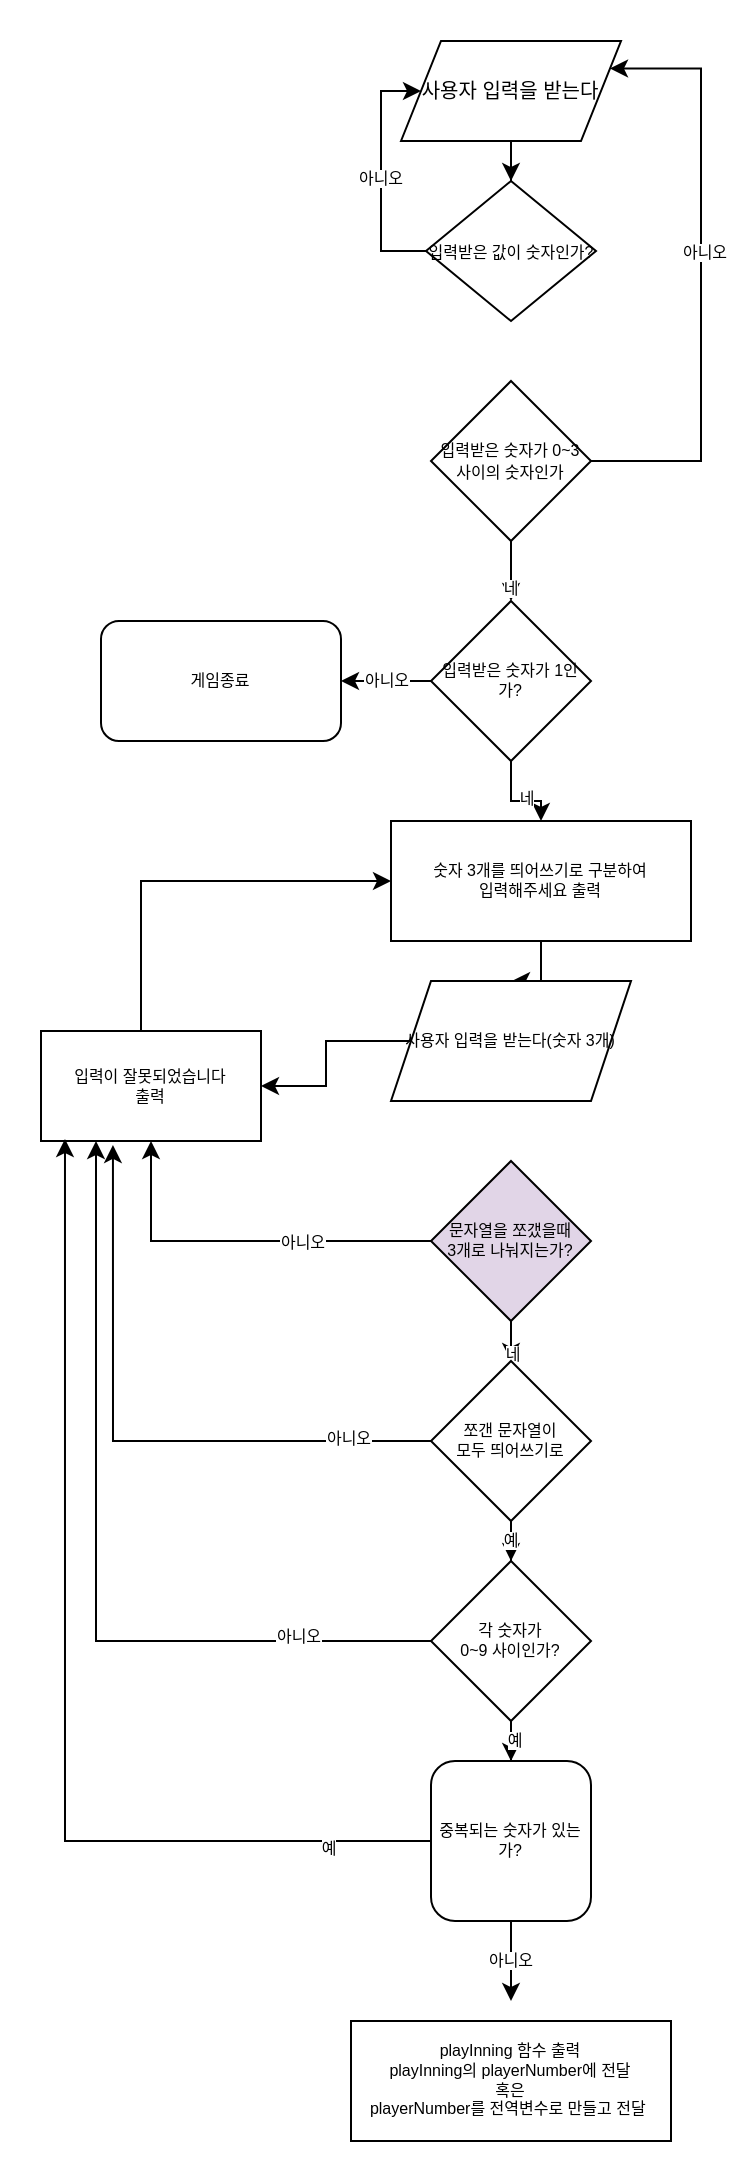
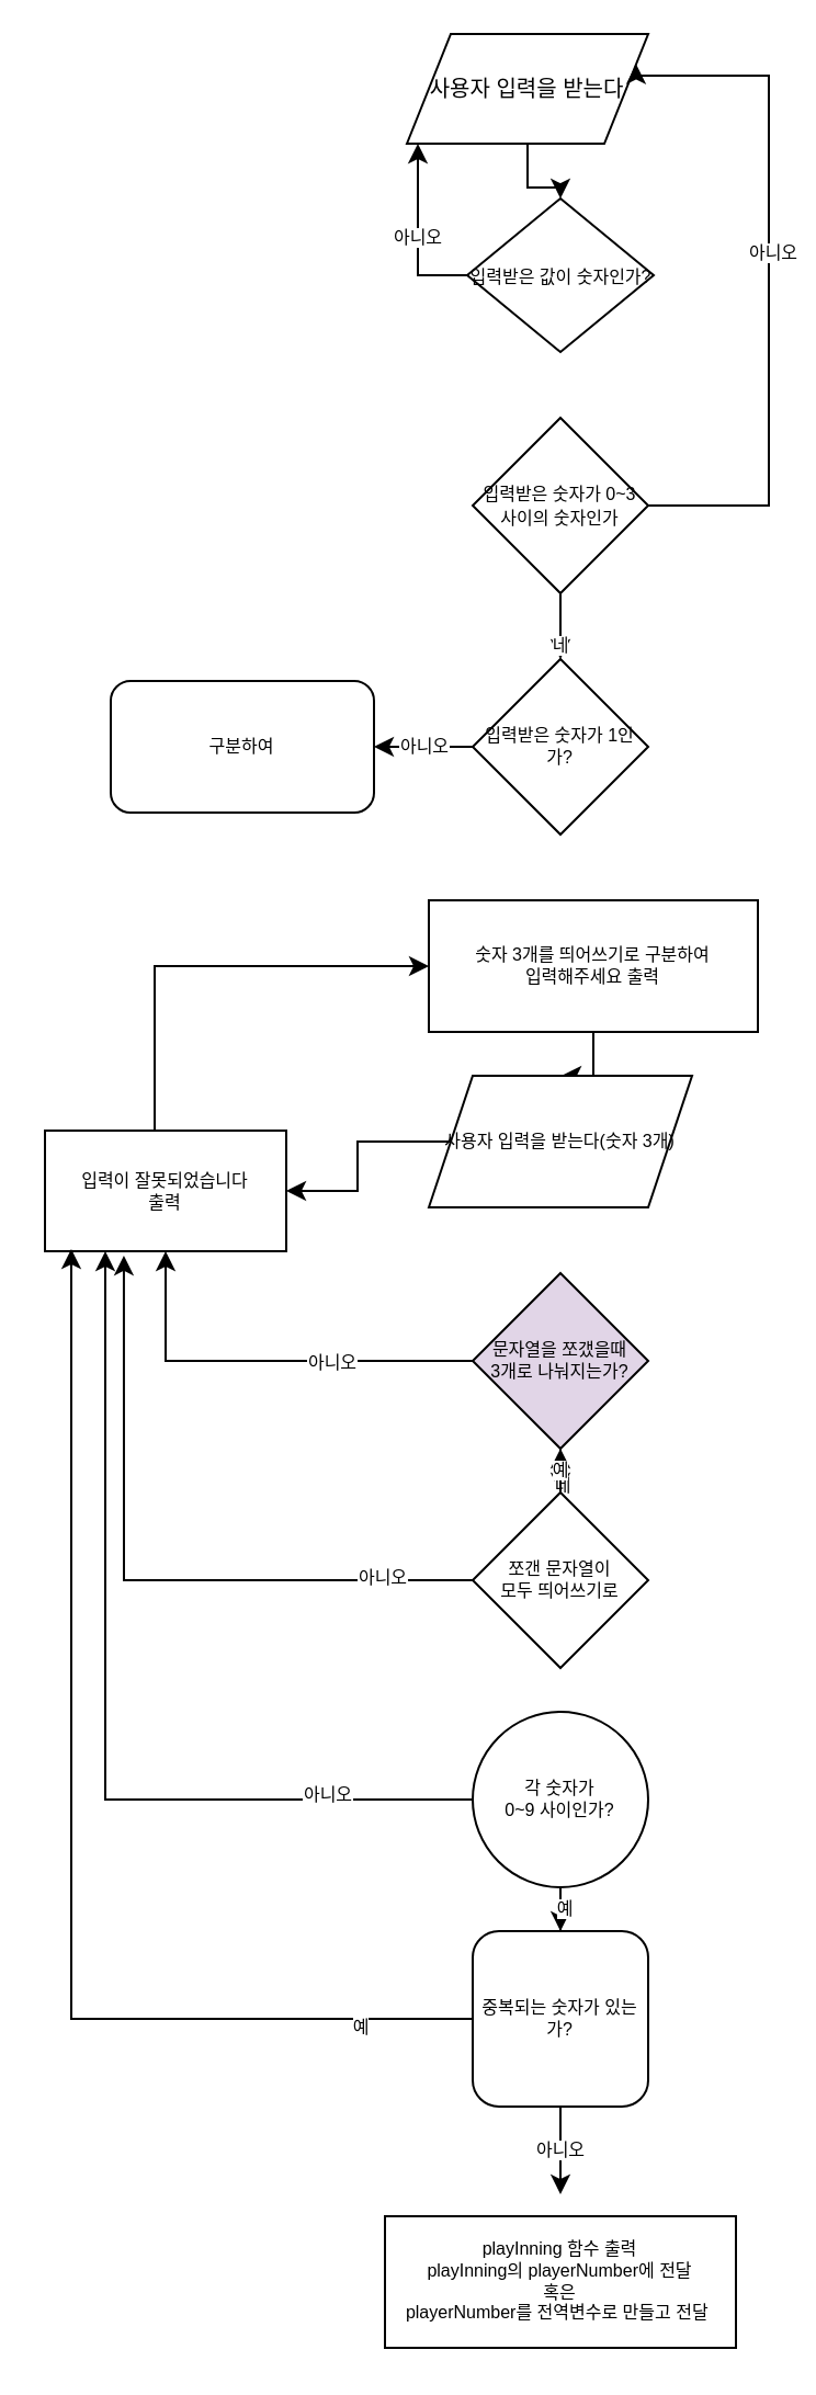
- <mxCell id="3" value="&lt;font style=&quot;font-size: 10px&quot;&gt;사용자 입력을 받는다&lt;/font&gt;" style="shape=parallelogram;perimeter=parallelogramPerimeter;whiteSpace=wrap;html=1;fixedSize=1;" vertex="1" parent="1"><mxGeometry x="200" y="20" width="110" height="50" as="geometry" /></mxCell>
+ <mxCell id="3" value="&lt;font style=&quot;font-size: 10px&quot;&gt;사용자 입력을 받는다&lt;/font&gt;" style="shape=parallelogram;perimeter=parallelogramPerimeter;whiteSpace=wrap;html=1;fixedSize=1;" vertex="1" parent="1"><mxGeometry x="185" y="15" width="110" height="50" as="geometry" /></mxCell>
- <mxCell id="18" value="게임종료" style="rounded=1;whiteSpace=wrap;html=1;fontSize=8;" vertex="1" parent="1"><mxGeometry x="50" y="310" width="120" height="60" as="geometry" /></mxCell>
+ <mxCell id="18" value="구분하여" style="rounded=1;whiteSpace=wrap;html=1;fontSize=8;" vertex="1" parent="1"><mxGeometry x="50" y="310" width="120" height="60" as="geometry" /></mxCell>
- <mxCell id="15" style="edgeStyle=orthogonalEdgeStyle;rounded=0;orthogonalLoop=1;jettySize=auto;html=1;fontSize=8;" edge="1" parent="1" source="17" target="13"><mxGeometry relative="1" as="geometry" /></mxCell>
- <mxCell id="16" value="네" style="edgeLabel;html=1;align=center;verticalAlign=middle;resizable=0;points=[];fontSize=8;" vertex="1" connectable="0" parent="15"><mxGeometry x="0.2" y="2" relative="1" as="geometry"><mxPoint as="offset" /></mxGeometry></mxCell>
- <mxCell id="30" value="예" style="edgeStyle=orthogonalEdgeStyle;rounded=0;orthogonalLoop=1;jettySize=auto;html=1;fontSize=8;" edge="1" parent="1" source="31" target="36"><mxGeometry relative="1" as="geometry"><mxPoint x="255" y="780" as="targetPoint" /></mxGeometry></mxCell>
+ <mxCell id="30" value="예" style="edgeStyle=orthogonalEdgeStyle;rounded=0;orthogonalLoop=1;jettySize=auto;html=1;fontSize=8;" edge="1" parent="1" source="31" target="25"><mxGeometry relative="1" as="geometry"><mxPoint x="255" y="780" as="targetPoint" /></mxGeometry></mxCell>
- <mxCell id="36" value="각 숫자가 &lt;br&gt;0~9 사이인가?" style="rhombus;whiteSpace=wrap;html=1;fontSize=8;" vertex="1" parent="1"><mxGeometry x="215" y="780" width="80" height="80" as="geometry" /></mxCell>
+ <mxCell id="36" value="각 숫자가 &lt;br&gt;0~9 사이인가?" style="ellipse;whiteSpace=wrap;html=1;fontSize=8;" vertex="1" parent="1"><mxGeometry x="215" y="780" width="80" height="80" as="geometry" /></mxCell>
